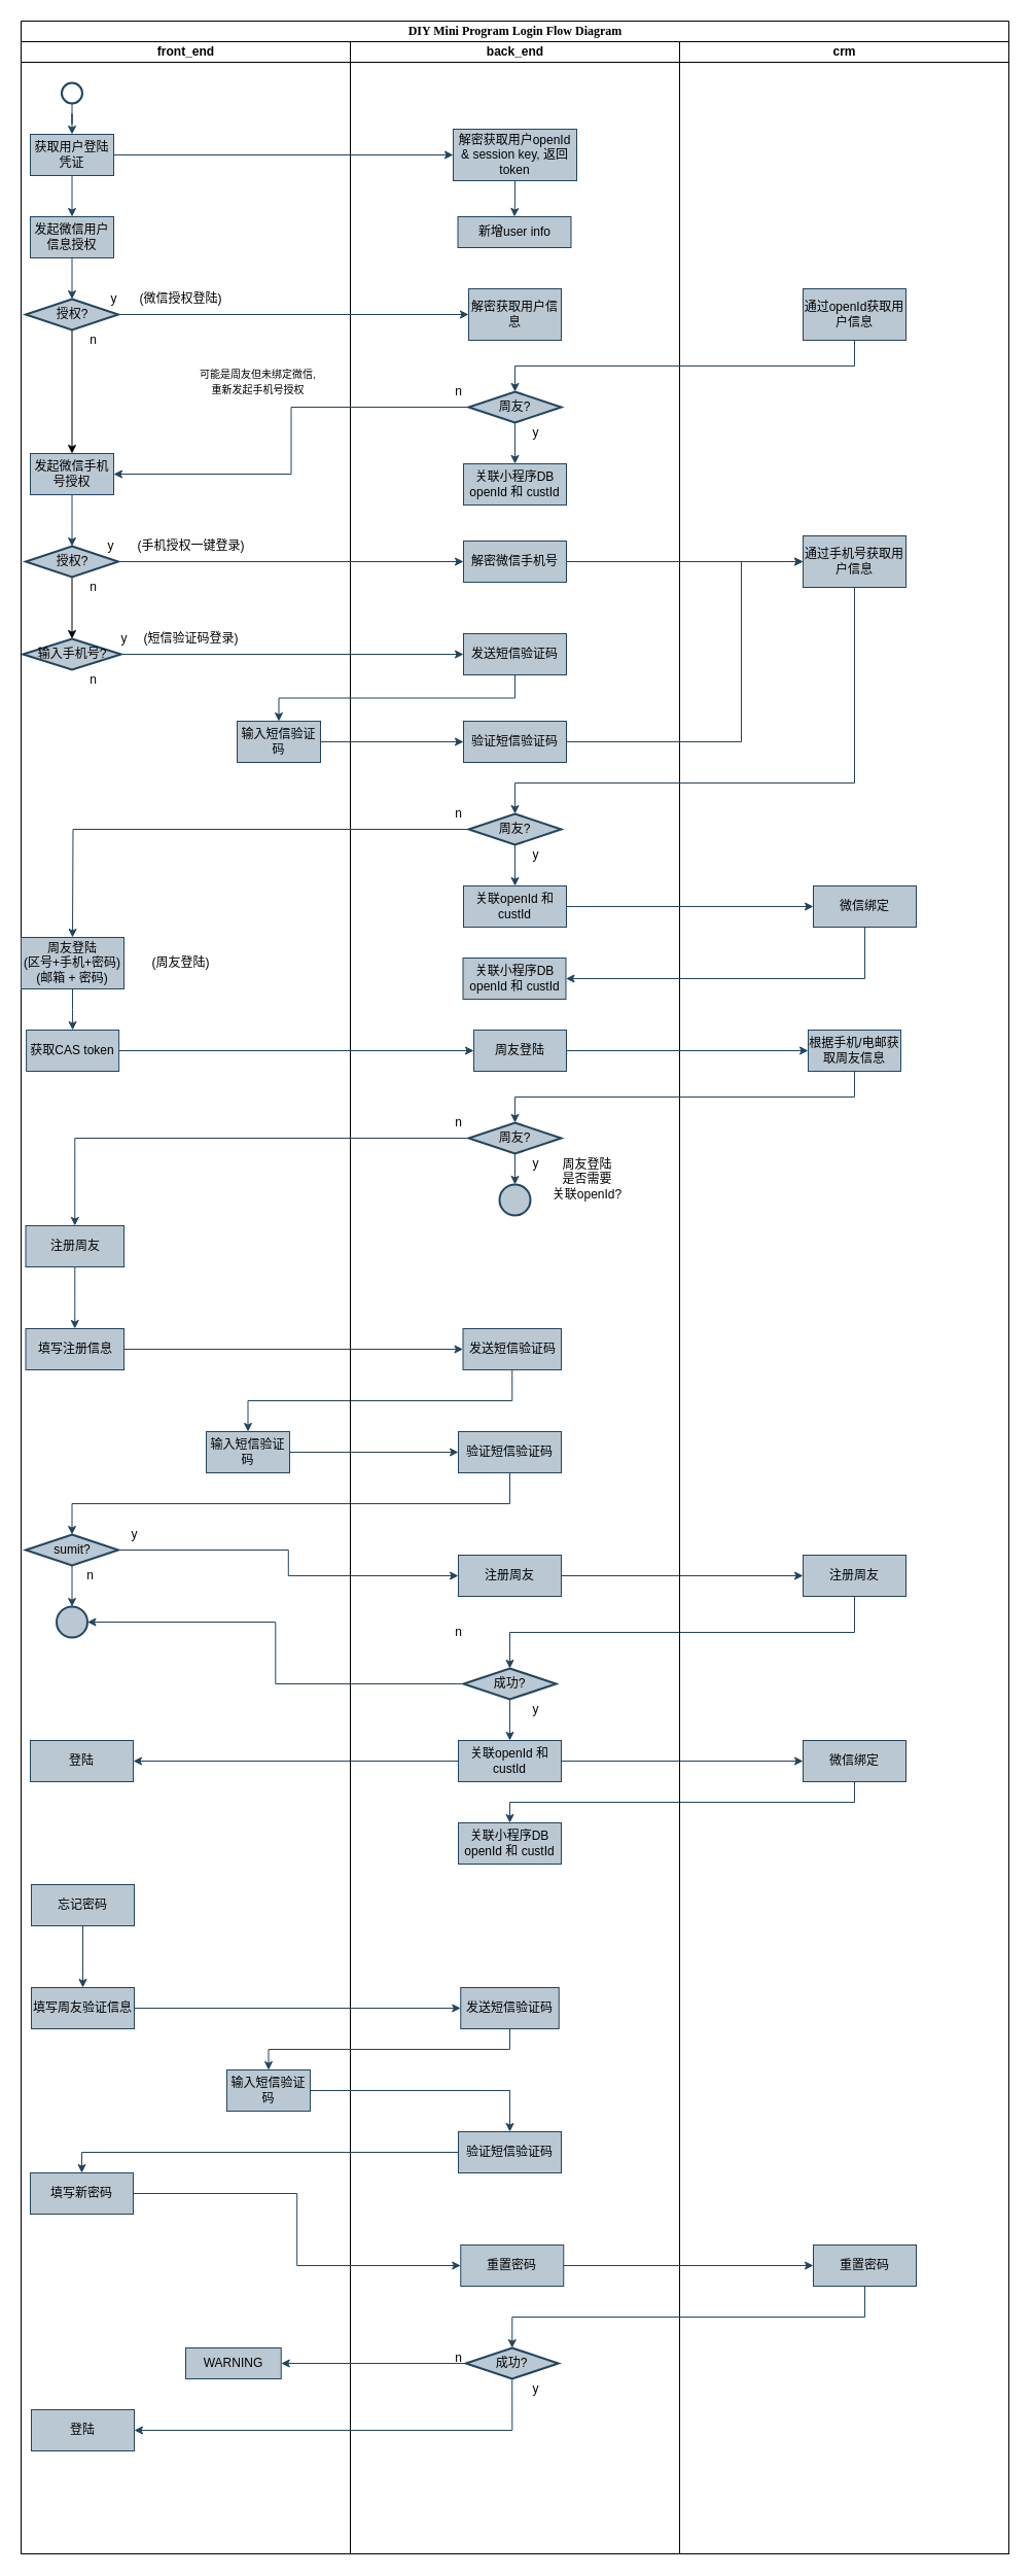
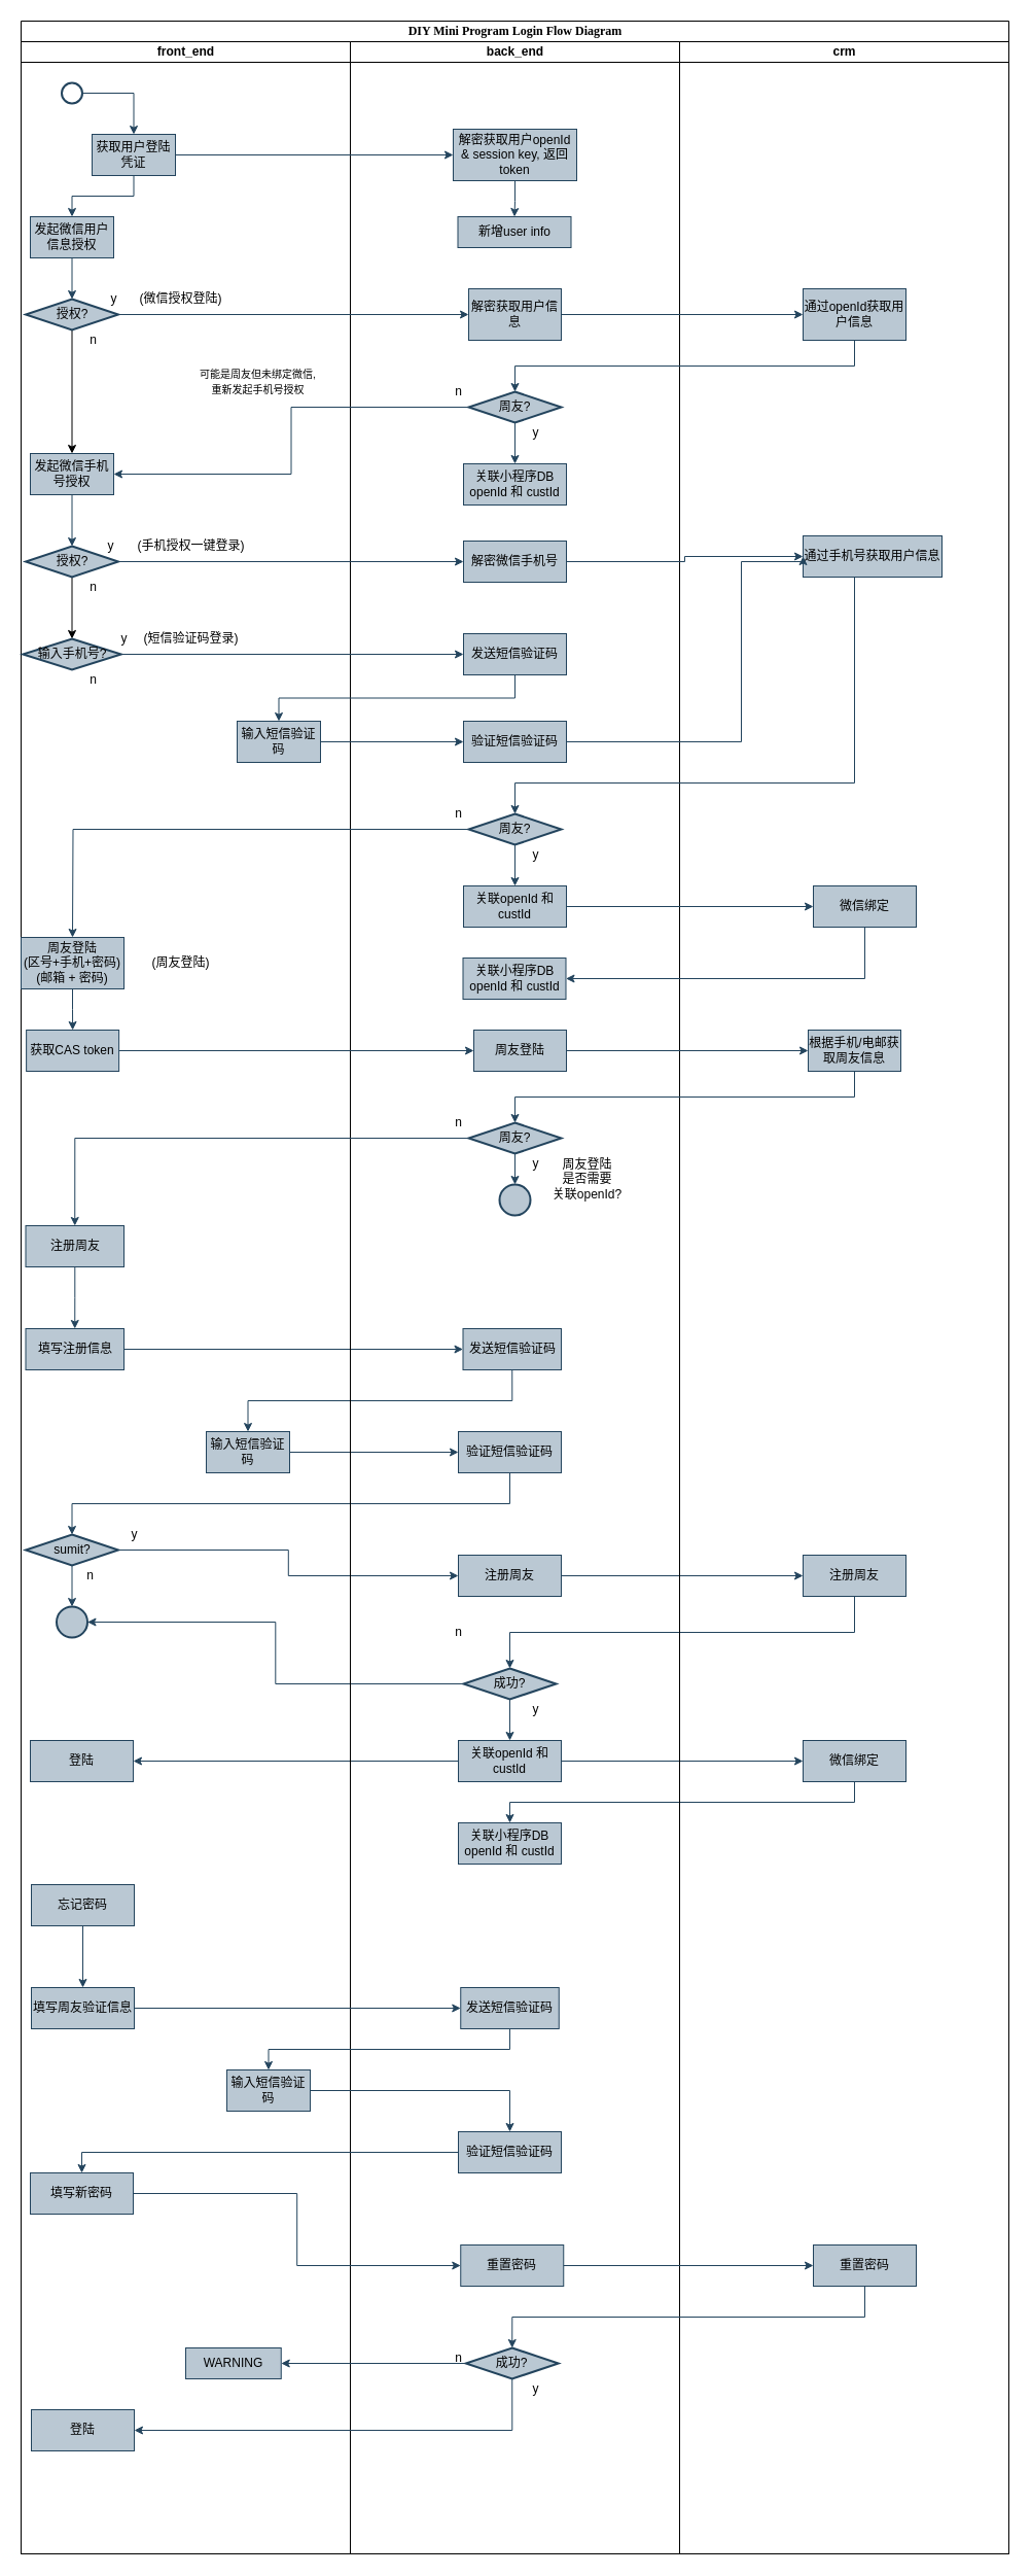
- <mxCell id="9" value="获取用户登陆凭证" style="rounded=0;whiteSpace=wrap;html=1;fillColor=#bac8d3;strokeColor=#23445d;" vertex="1" parent="3"><mxGeometry x="9" y="90" width="81" height="40" as="geometry" /></mxCell>
+ <mxCell id="9" value="获取用户登陆凭证" style="rounded=0;whiteSpace=wrap;html=1;fillColor=#bac8d3;strokeColor=#23445d;" vertex="1" parent="3"><mxGeometry x="69" y="90" width="81" height="40" as="geometry" /></mxCell>
+ <mxCell id="110" style="edgeStyle=orthogonalEdgeStyle;rounded=0;orthogonalLoop=1;jettySize=auto;html=1;fillColor=#bac8d3;strokeColor=#23445d;" edge="1" parent="2" source="63" target="101"><mxGeometry relative="1" as="geometry" /></mxCell>
- <mxCell id="102" value="通过手机号获取用户信息" style="rounded=0;whiteSpace=wrap;html=1;fillColor=#bac8d3;strokeColor=#23445d;" vertex="1" parent="100"><mxGeometry x="120" y="480" width="100" height="50" as="geometry" /></mxCell>
+ <mxCell id="102" value="通过手机号获取用户信息" style="rounded=0;whiteSpace=wrap;html=1;fillColor=#bac8d3;strokeColor=#23445d;" vertex="1" parent="100"><mxGeometry x="120" y="480" width="135" height="40" as="geometry" /></mxCell>
